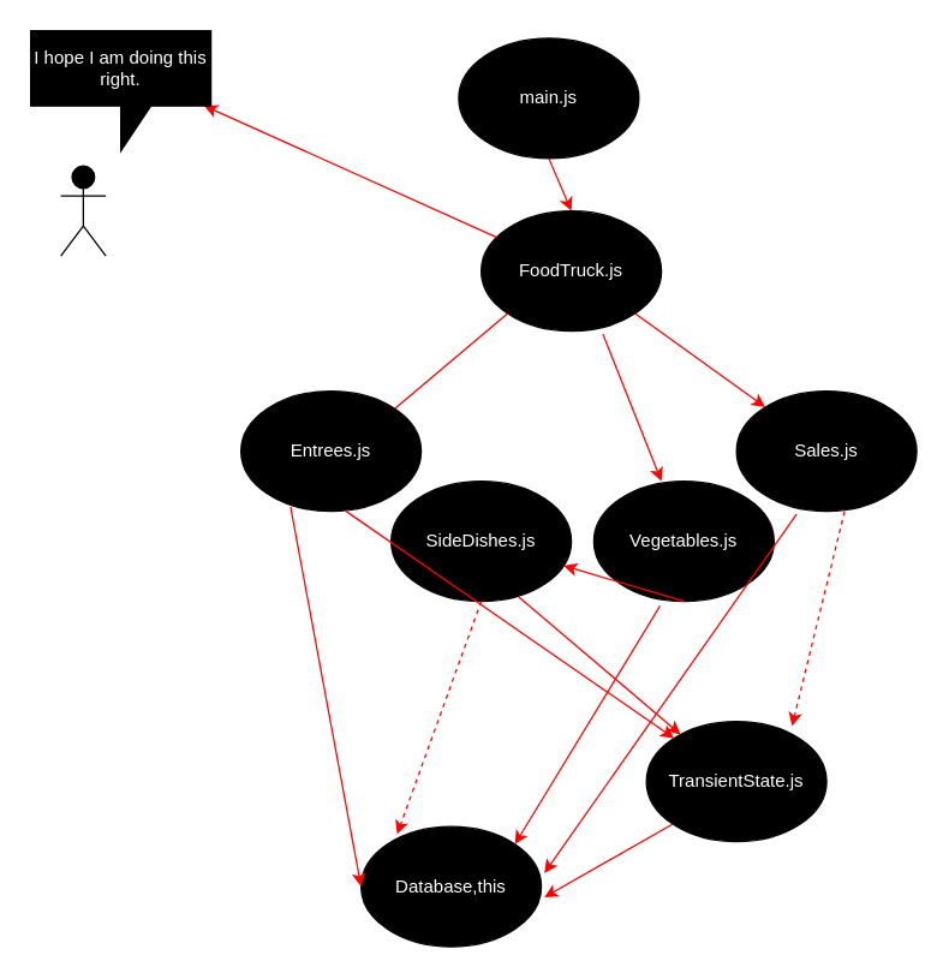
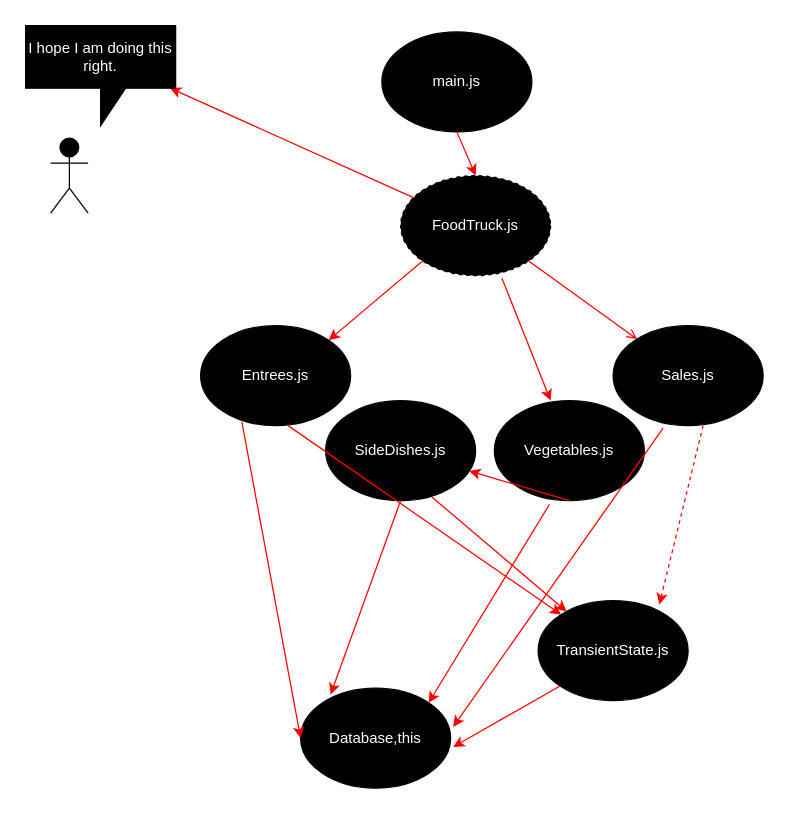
- <mxCell id="8" value="FoodTruck.js" style="ellipse;whiteSpace=wrap;html=1;fontColor=#FFFFFF;fillColor=#000000;" vertex="1" parent="1"><mxGeometry x="320" y="140" width="120" height="80" as="geometry" /></mxCell>
+ <mxCell id="8" value="FoodTruck.js" style="ellipse;whiteSpace=wrap;html=1;fontColor=#FFFFFF;fillColor=#000000;dashed=1;" vertex="1" parent="1"><mxGeometry x="320" y="140" width="120" height="80" as="geometry" /></mxCell>
- <mxCell id="13" value="" style="endArrow=classic;html=1;fontColor=#FFFFFF;strokeColor=#FF0000;exitX=1;exitY=1;exitDx=0;exitDy=0;" edge="1" parent="1" source="8" target="6"><mxGeometry width="50" height="50" relative="1" as="geometry"><mxPoint x="367.574" y="238.284" as="sourcePoint" /><mxPoint x="292.426" y="301.716" as="targetPoint" /></mxGeometry></mxCell>
+ <mxCell id="13" value="" style="endArrow=open;html=1;fontColor=#FFFFFF;strokeColor=#FF0000;exitX=1;exitY=1;exitDx=0;exitDy=0;" edge="1" parent="1" source="8" target="6"><mxGeometry width="50" height="50" relative="1" as="geometry"><mxPoint x="367.574" y="238.284" as="sourcePoint" /><mxPoint x="292.426" y="301.716" as="targetPoint" /></mxGeometry></mxCell>
- <mxCell id="10" value="" style="endArrow=none;html=1;fontColor=#FFFFFF;strokeColor=#FF0000;exitX=0;exitY=1;exitDx=0;exitDy=0;entryX=1;entryY=0;entryDx=0;entryDy=0;" edge="1" parent="1" source="8" target="4"><mxGeometry width="50" height="50" relative="1" as="geometry"><mxPoint x="390" y="120" as="sourcePoint" /><mxPoint x="390" y="150" as="targetPoint" /></mxGeometry></mxCell>
+ <mxCell id="10" value="" style="endArrow=classic;html=1;fontColor=#FFFFFF;strokeColor=#FF0000;exitX=0;exitY=1;exitDx=0;exitDy=0;entryX=1;entryY=0;entryDx=0;entryDy=0;" edge="1" parent="1" source="8" target="4"><mxGeometry width="50" height="50" relative="1" as="geometry"><mxPoint x="390" y="120" as="sourcePoint" /><mxPoint x="390" y="150" as="targetPoint" /></mxGeometry></mxCell>
- <mxCell id="14" value="" style="endArrow=classic;html=1;fontColor=#FFFFFF;strokeColor=#FF0000;entryX=0.2;entryY=0.063;entryDx=0;entryDy=0;entryPerimeter=0;exitX=0.5;exitY=1;exitDx=0;exitDy=0;dashed=1;" edge="1" parent="1" source="3" target="7"><mxGeometry width="50" height="50" relative="1" as="geometry"><mxPoint x="376.447" y="228.966" as="sourcePoint" /><mxPoint x="341.04" y="328" as="targetPoint" /></mxGeometry></mxCell>
+ <mxCell id="14" value="" style="endArrow=classic;html=1;fontColor=#FFFFFF;strokeColor=#FF0000;entryX=0.2;entryY=0.063;entryDx=0;entryDy=0;entryPerimeter=0;exitX=0.5;exitY=1;exitDx=0;exitDy=0;" edge="1" parent="1" source="3" target="7"><mxGeometry width="50" height="50" relative="1" as="geometry"><mxPoint x="376.447" y="228.966" as="sourcePoint" /><mxPoint x="341.04" y="328" as="targetPoint" /></mxGeometry></mxCell>
